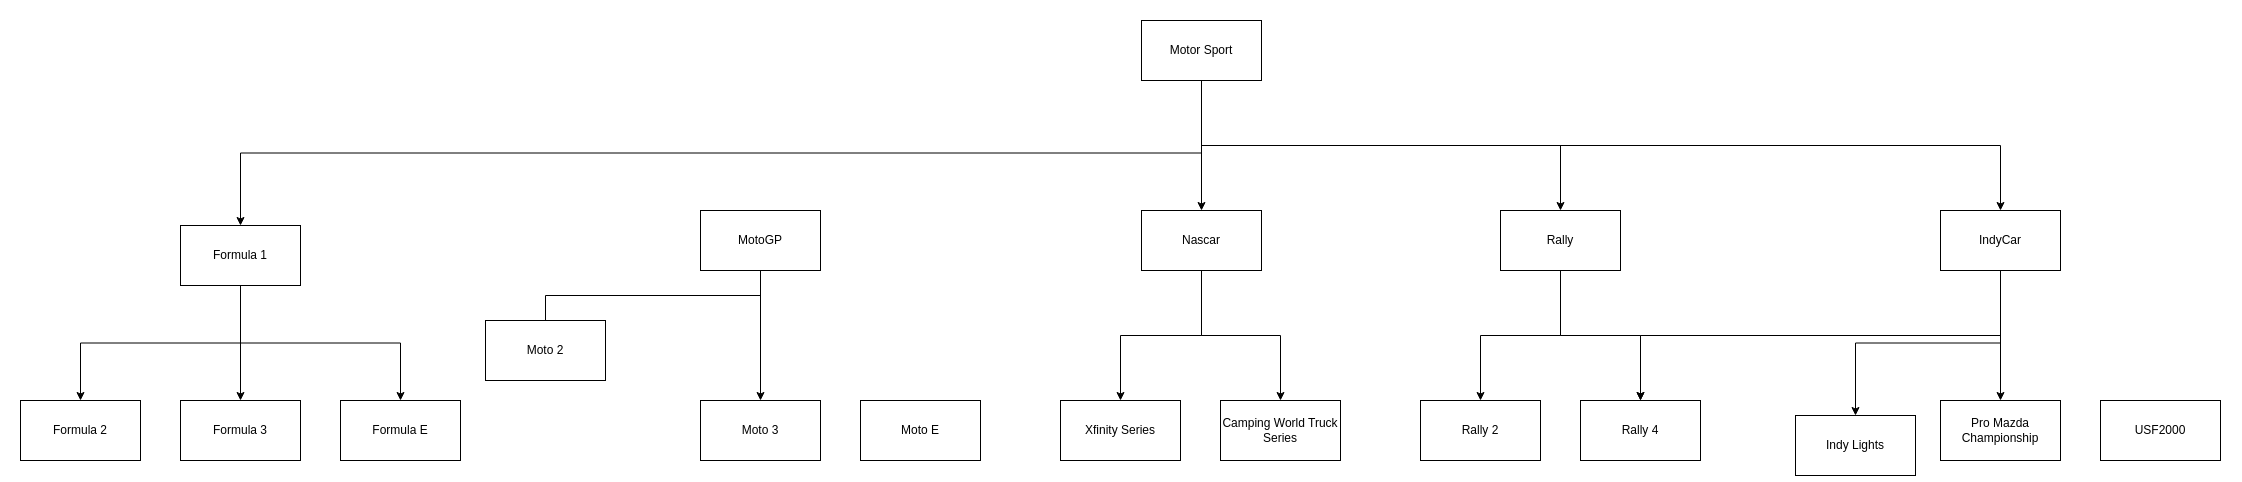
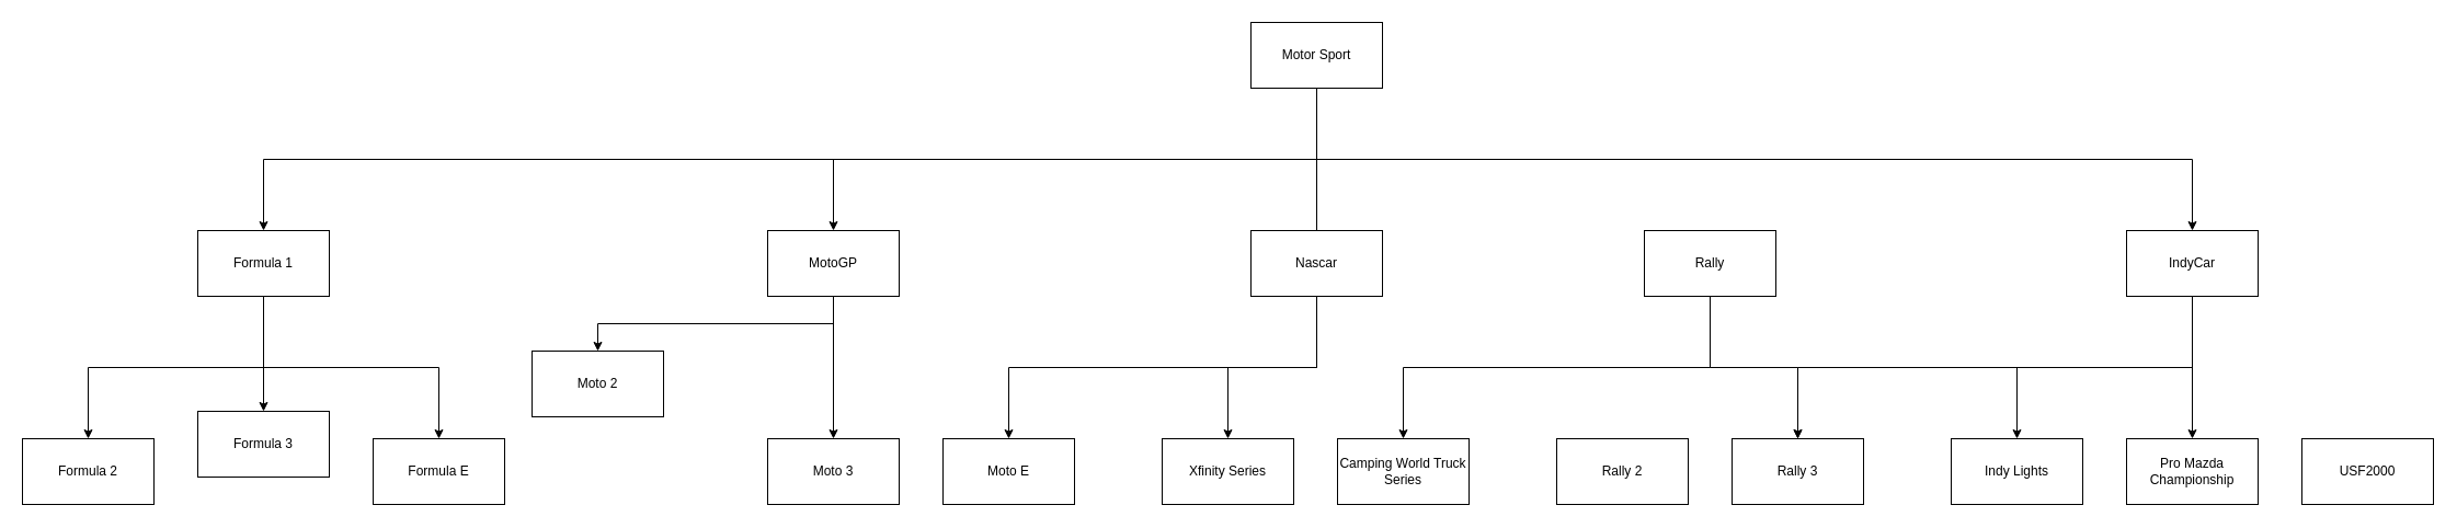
+ <mxCell id="3" style="edgeStyle=orthogonalEdgeStyle;rounded=0;orthogonalLoop=1;jettySize=auto;html=1;exitX=0.5;exitY=1;exitDx=0;exitDy=0;entryX=0.5;entryY=0;entryDx=0;entryDy=0;" edge="1" parent="1" source="7" target="10"><mxGeometry relative="1" as="geometry" /></mxCell>
- <mxCell id="5" style="edgeStyle=orthogonalEdgeStyle;rounded=0;orthogonalLoop=1;jettySize=auto;html=1;exitX=0.5;exitY=1;exitDx=0;exitDy=0;entryX=0.5;entryY=0;entryDx=0;entryDy=0;" edge="1" parent="1" source="7" target="13"><mxGeometry relative="1" as="geometry" /></mxCell>
- <mxCell id="4" style="edgeStyle=orthogonalEdgeStyle;rounded=0;orthogonalLoop=1;jettySize=auto;html=1;exitX=0.5;exitY=1;exitDx=0;exitDy=0;entryX=0.5;entryY=0;entryDx=0;entryDy=0;" edge="1" parent="1" source="7" target="24"><mxGeometry relative="1" as="geometry" /></mxCell>
+ <mxCell id="4" style="edgeStyle=orthogonalEdgeStyle;rounded=0;orthogonalLoop=1;jettySize=auto;html=1;exitX=0.5;exitY=1;exitDx=0;exitDy=0;entryX=0.5;entryY=0;entryDx=0;entryDy=0;endArrow=none;" edge="1" parent="1" source="7" target="24"><mxGeometry relative="1" as="geometry" /></mxCell>
- <mxCell id="17" value="Formula 1" style="rounded=0;whiteSpace=wrap;html=1;" vertex="1" parent="1"><mxGeometry x="180" y="225" width="120" height="60" as="geometry" /></mxCell>
+ <mxCell id="17" value="Formula 1" style="rounded=0;whiteSpace=wrap;html=1;" vertex="1" parent="1"><mxGeometry x="180" y="210" width="120" height="60" as="geometry" /></mxCell>
- <mxCell id="8" style="edgeStyle=orthogonalEdgeStyle;rounded=0;orthogonalLoop=1;jettySize=auto;html=1;exitX=0.5;exitY=1;exitDx=0;exitDy=0;entryX=0.5;entryY=0;entryDx=0;entryDy=0;endArrow=none;" edge="1" parent="1" source="10" target="29"><mxGeometry relative="1" as="geometry" /></mxCell>
+ <mxCell id="8" style="edgeStyle=orthogonalEdgeStyle;rounded=0;orthogonalLoop=1;jettySize=auto;html=1;exitX=0.5;exitY=1;exitDx=0;exitDy=0;entryX=0.5;entryY=0;entryDx=0;entryDy=0;" edge="1" parent="1" source="10" target="29"><mxGeometry relative="1" as="geometry" /></mxCell>
- <mxCell id="23" style="edgeStyle=orthogonalEdgeStyle;rounded=0;orthogonalLoop=1;jettySize=auto;html=1;exitX=0.5;exitY=1;exitDx=0;exitDy=0;entryX=0.5;entryY=0;entryDx=0;entryDy=0;" edge="1" parent="1" source="24" target="31"><mxGeometry relative="1" as="geometry" /></mxCell>
+ <mxCell id="23" style="edgeStyle=orthogonalEdgeStyle;rounded=0;orthogonalLoop=1;jettySize=auto;html=1;exitX=0.5;exitY=1;exitDx=0;exitDy=0;" edge="1" parent="1" source="24" target="28"><mxGeometry relative="1" as="geometry" /></mxCell>
- <mxCell id="11" style="edgeStyle=orthogonalEdgeStyle;rounded=0;orthogonalLoop=1;jettySize=auto;html=1;exitX=0.5;exitY=1;exitDx=0;exitDy=0;entryX=0.5;entryY=0;entryDx=0;entryDy=0;" edge="1" parent="1" source="13" target="34"><mxGeometry relative="1" as="geometry" /></mxCell>
+ <mxCell id="11" style="edgeStyle=orthogonalEdgeStyle;rounded=0;orthogonalLoop=1;jettySize=auto;html=1;exitX=0.5;exitY=1;exitDx=0;exitDy=0;" edge="1" parent="1" source="13" target="31"><mxGeometry relative="1" as="geometry" /></mxCell>
- <mxCell id="26" value="Formula 3" style="rounded=0;whiteSpace=wrap;html=1;" vertex="1" parent="1"><mxGeometry x="180" y="400" width="120" height="60" as="geometry" /></mxCell>
+ <mxCell id="26" value="Formula 3" style="rounded=0;whiteSpace=wrap;html=1;" vertex="1" parent="1"><mxGeometry x="180" y="375" width="120" height="60" as="geometry" /></mxCell>
- <mxCell id="33" value="Rally 4" style="rounded=0;whiteSpace=wrap;html=1;" vertex="1" parent="1"><mxGeometry x="1580" y="400" width="120" height="60" as="geometry" /></mxCell>
+ <mxCell id="33" value="Rally 3" style="rounded=0;whiteSpace=wrap;html=1;" vertex="1" parent="1"><mxGeometry x="1580" y="400" width="120" height="60" as="geometry" /></mxCell>
- <mxCell id="36" value="Indy Lights" style="rounded=0;whiteSpace=wrap;html=1;" vertex="1" parent="1"><mxGeometry x="1795" y="415" width="120" height="60" as="geometry" /></mxCell>
+ <mxCell id="36" value="Indy Lights" style="rounded=0;whiteSpace=wrap;html=1;" vertex="1" parent="1"><mxGeometry x="1780" y="400" width="120" height="60" as="geometry" /></mxCell>
